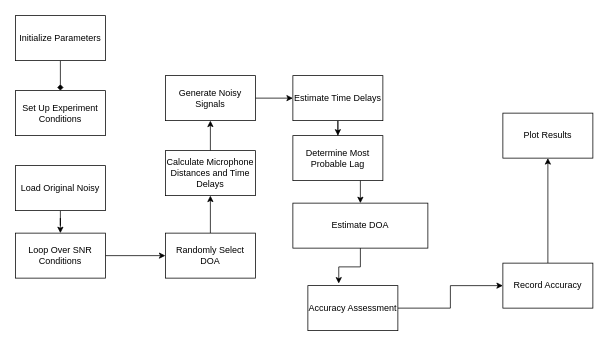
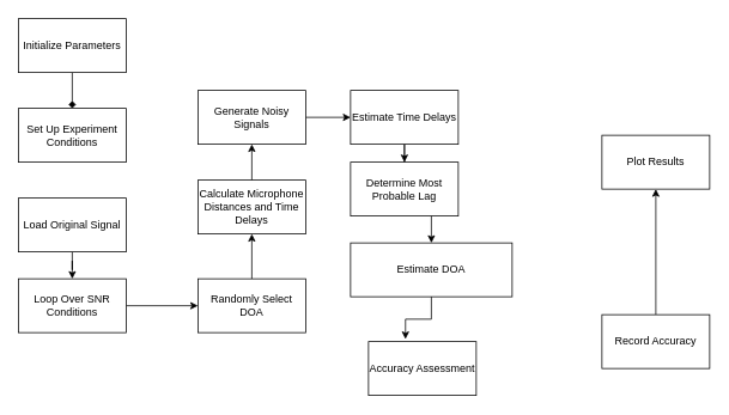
- <mxCell id="6" value="Load Original Noisy" style="rounded=0;whiteSpace=wrap;html=1;" vertex="1" parent="1"><mxGeometry x="20" y="220" width="120" height="60" as="geometry" /></mxCell>
+ <mxCell id="6" value="Load Original Signal" style="rounded=0;whiteSpace=wrap;html=1;" vertex="1" parent="1"><mxGeometry x="20" y="220" width="120" height="60" as="geometry" /></mxCell>
- <mxCell id="19" value="" style="edgeStyle=orthogonalEdgeStyle;rounded=0;orthogonalLoop=1;jettySize=auto;html=1;" edge="1" parent="1" source="20" target="23"><mxGeometry relative="1" as="geometry" /></mxCell>
